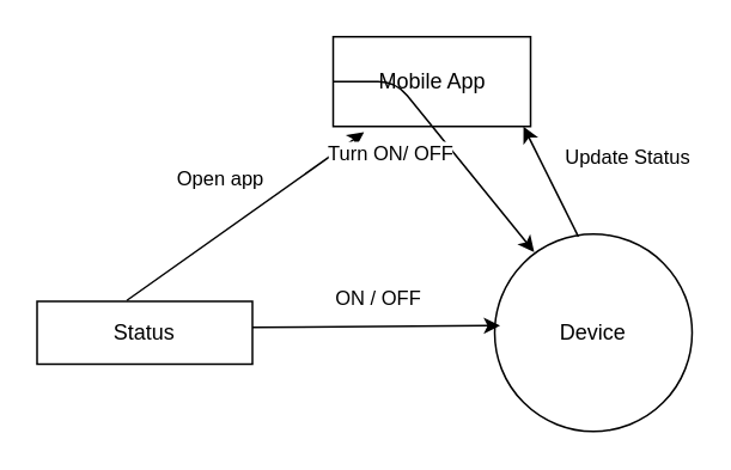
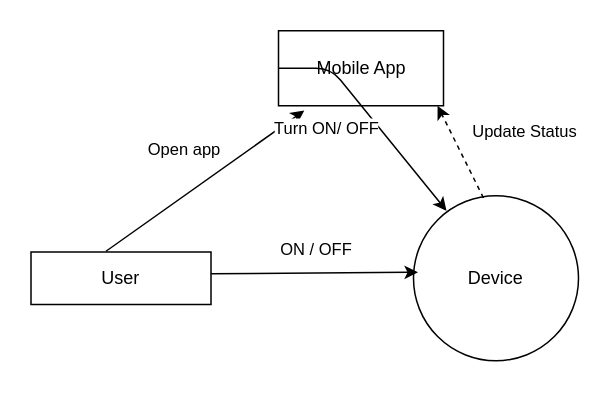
- <mxCell id="8" value="Update Status" style="endArrow=classic;html=1;exitX=0.424;exitY=0.013;exitDx=0;exitDy=0;exitPerimeter=0;entryX=0.964;entryY=1;entryDx=0;entryDy=0;entryPerimeter=0;" edge="1" parent="1" source="2" target="5"><mxGeometry x="-0.197" y="-43" width="50" height="50" relative="1" as="geometry"><mxPoint x="330" y="140" as="sourcePoint" /><mxPoint x="380" y="90" as="targetPoint" /><mxPoint x="1" as="offset" /></mxGeometry></mxCell>
+ <mxCell id="8" value="Update Status" style="endArrow=classic;html=1;exitX=0.424;exitY=0.013;exitDx=0;exitDy=0;exitPerimeter=0;entryX=0.964;entryY=1;entryDx=0;entryDy=0;entryPerimeter=0;dashed=1;" edge="1" parent="1" source="2" target="5"><mxGeometry x="-0.197" y="-43" width="50" height="50" relative="1" as="geometry"><mxPoint x="330" y="140" as="sourcePoint" /><mxPoint x="380" y="90" as="targetPoint" /><mxPoint x="1" as="offset" /></mxGeometry></mxCell>
- <mxCell id="3" value="Status" style="rounded=0;whiteSpace=wrap;html=1;" vertex="1" parent="1"><mxGeometry x="20" y="167.5" width="120" height="35" as="geometry" /></mxCell>
+ <mxCell id="3" value="User" style="rounded=0;whiteSpace=wrap;html=1;" vertex="1" parent="1"><mxGeometry x="20" y="167.5" width="120" height="35" as="geometry" /></mxCell>
